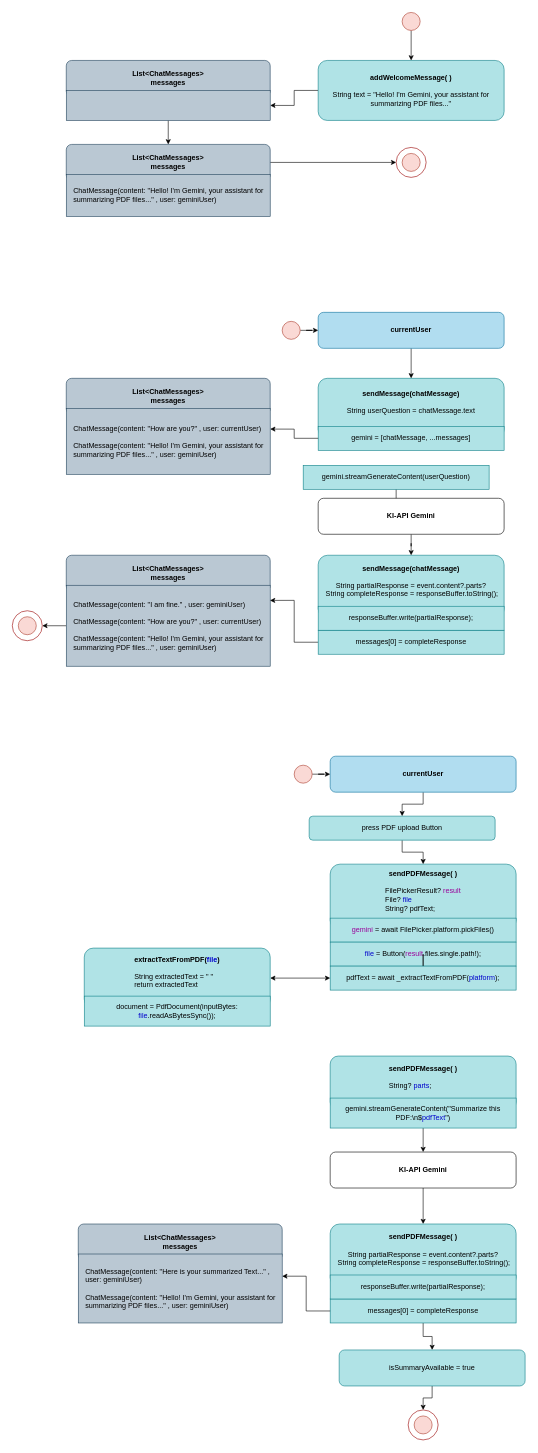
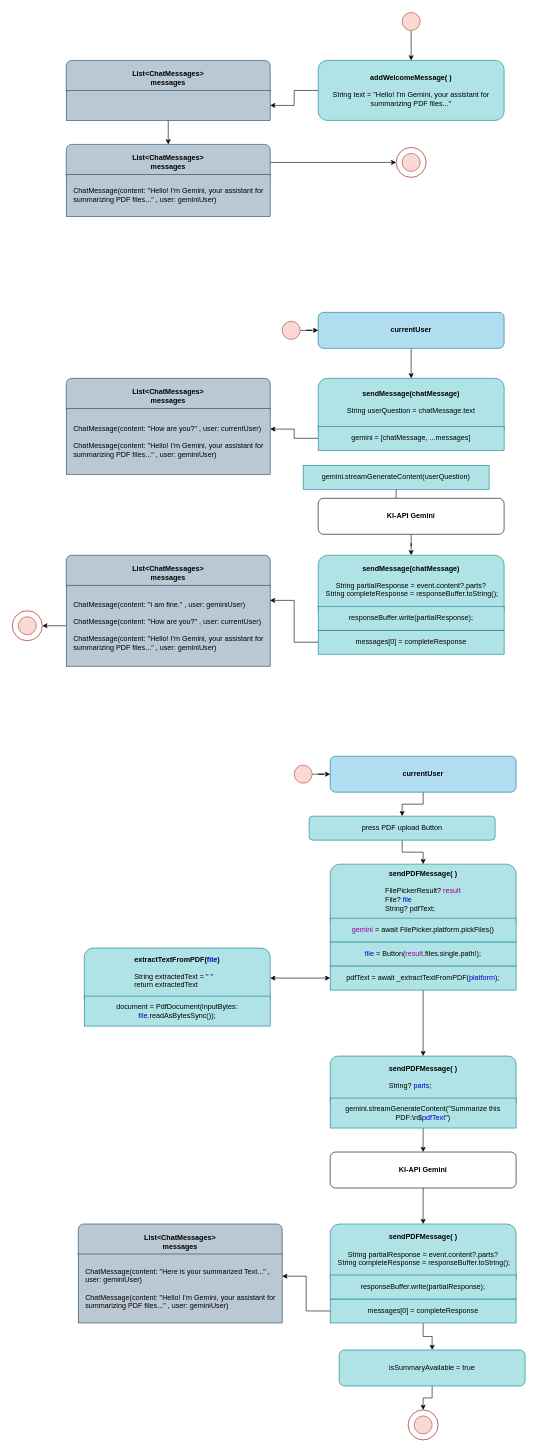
- <mxCell id="48" style="edgeStyle=orthogonalEdgeStyle;rounded=0;orthogonalLoop=1;jettySize=auto;html=1;" parent="1" source="49" target="46" edge="1"><mxGeometry relative="1" as="geometry" /></mxCell>
+ <mxCell id="48" style="edgeStyle=orthogonalEdgeStyle;rounded=0;orthogonalLoop=1;jettySize=auto;html=1;" parent="1" source="49" target="52" edge="1"><mxGeometry relative="1" as="geometry" /></mxCell>
